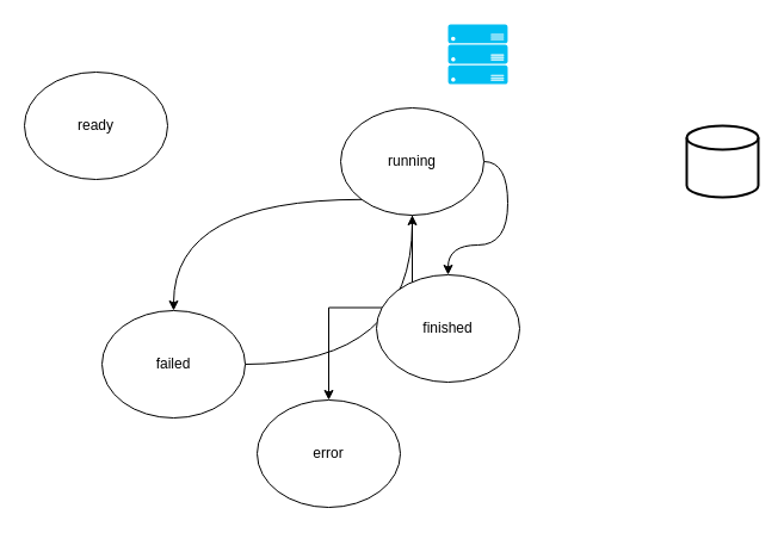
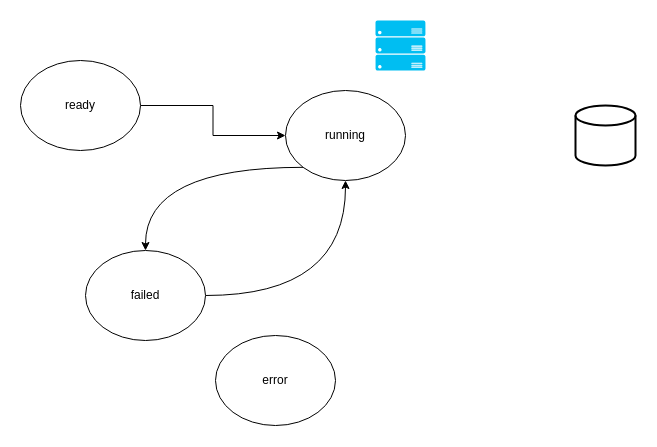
+ <mxCell id="2" style="edgeStyle=orthogonalEdgeStyle;rounded=0;orthogonalLoop=1;jettySize=auto;html=1;" parent="1" source="3" target="7" edge="1"><mxGeometry relative="1" as="geometry" /></mxCell>
- <mxCell id="4" style="edgeStyle=orthogonalEdgeStyle;rounded=0;orthogonalLoop=1;jettySize=auto;html=1;curved=1;exitX=1;exitY=0.5;exitDx=0;exitDy=0;" parent="1" source="7" target="10" edge="1"><mxGeometry relative="1" as="geometry" /></mxCell>
- <mxCell id="6" style="edgeStyle=orthogonalEdgeStyle;rounded=0;orthogonalLoop=1;jettySize=auto;html=1;" parent="1" source="7" target="11" edge="1"><mxGeometry relative="1" as="geometry" /></mxCell>
- <mxCell id="10" value="finished" style="ellipse;whiteSpace=wrap;html=1;" parent="1" vertex="1"><mxGeometry x="315" y="230" width="120" height="90" as="geometry" /></mxCell>
- <mxCell id="9" value="failed" style="ellipse;whiteSpace=wrap;html=1;" parent="1" vertex="1"><mxGeometry x="85" y="260" width="120" height="90" as="geometry" /></mxCell>
+ <mxCell id="9" value="failed" style="ellipse;whiteSpace=wrap;html=1;" parent="1" vertex="1"><mxGeometry x="85" y="250" width="120" height="90" as="geometry" /></mxCell>
